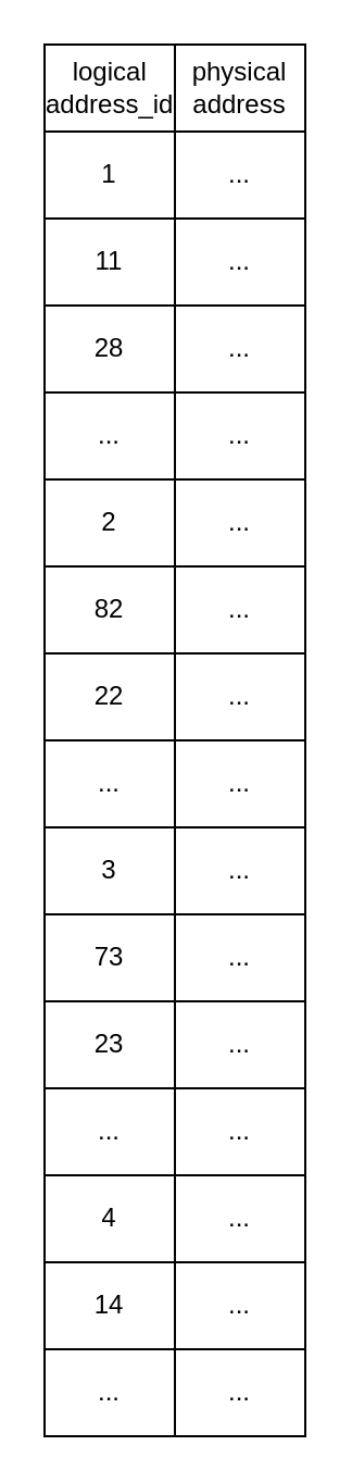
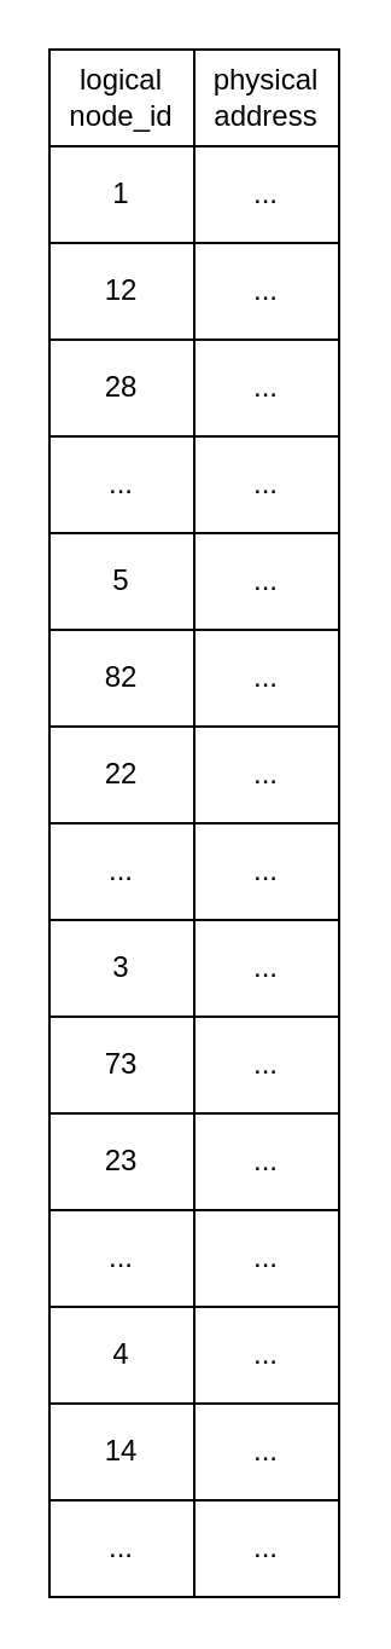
- <mxCell id="4" value="logical&lt;br&gt;address_id" style="shape=partialRectangle;html=1;whiteSpace=wrap;connectable=0;overflow=hidden;fillColor=none;top=0;left=0;bottom=0;right=0;pointerEvents=1;" vertex="1" parent="3"><mxGeometry width="60" height="40" as="geometry"><mxRectangle width="60" height="40" as="alternateBounds" /></mxGeometry></mxCell>
+ <mxCell id="4" value="logical&lt;br&gt;node_id" style="shape=partialRectangle;html=1;whiteSpace=wrap;connectable=0;overflow=hidden;fillColor=none;top=0;left=0;bottom=0;right=0;pointerEvents=1;" vertex="1" parent="3"><mxGeometry width="60" height="40" as="geometry"><mxRectangle width="60" height="40" as="alternateBounds" /></mxGeometry></mxCell>
- <mxCell id="10" value="11" style="shape=partialRectangle;html=1;whiteSpace=wrap;connectable=0;overflow=hidden;fillColor=none;top=0;left=0;bottom=0;right=0;pointerEvents=1;" vertex="1" parent="9"><mxGeometry width="60" height="40" as="geometry"><mxRectangle width="60" height="40" as="alternateBounds" /></mxGeometry></mxCell>
+ <mxCell id="10" value="12" style="shape=partialRectangle;html=1;whiteSpace=wrap;connectable=0;overflow=hidden;fillColor=none;top=0;left=0;bottom=0;right=0;pointerEvents=1;" vertex="1" parent="9"><mxGeometry width="60" height="40" as="geometry"><mxRectangle width="60" height="40" as="alternateBounds" /></mxGeometry></mxCell>
- <mxCell id="19" value="2" style="shape=partialRectangle;html=1;whiteSpace=wrap;connectable=0;overflow=hidden;fillColor=none;top=0;left=0;bottom=0;right=0;pointerEvents=1;" vertex="1" parent="18"><mxGeometry width="60" height="40" as="geometry"><mxRectangle width="60" height="40" as="alternateBounds" /></mxGeometry></mxCell>
+ <mxCell id="19" value="5" style="shape=partialRectangle;html=1;whiteSpace=wrap;connectable=0;overflow=hidden;fillColor=none;top=0;left=0;bottom=0;right=0;pointerEvents=1;" vertex="1" parent="18"><mxGeometry width="60" height="40" as="geometry"><mxRectangle width="60" height="40" as="alternateBounds" /></mxGeometry></mxCell>
